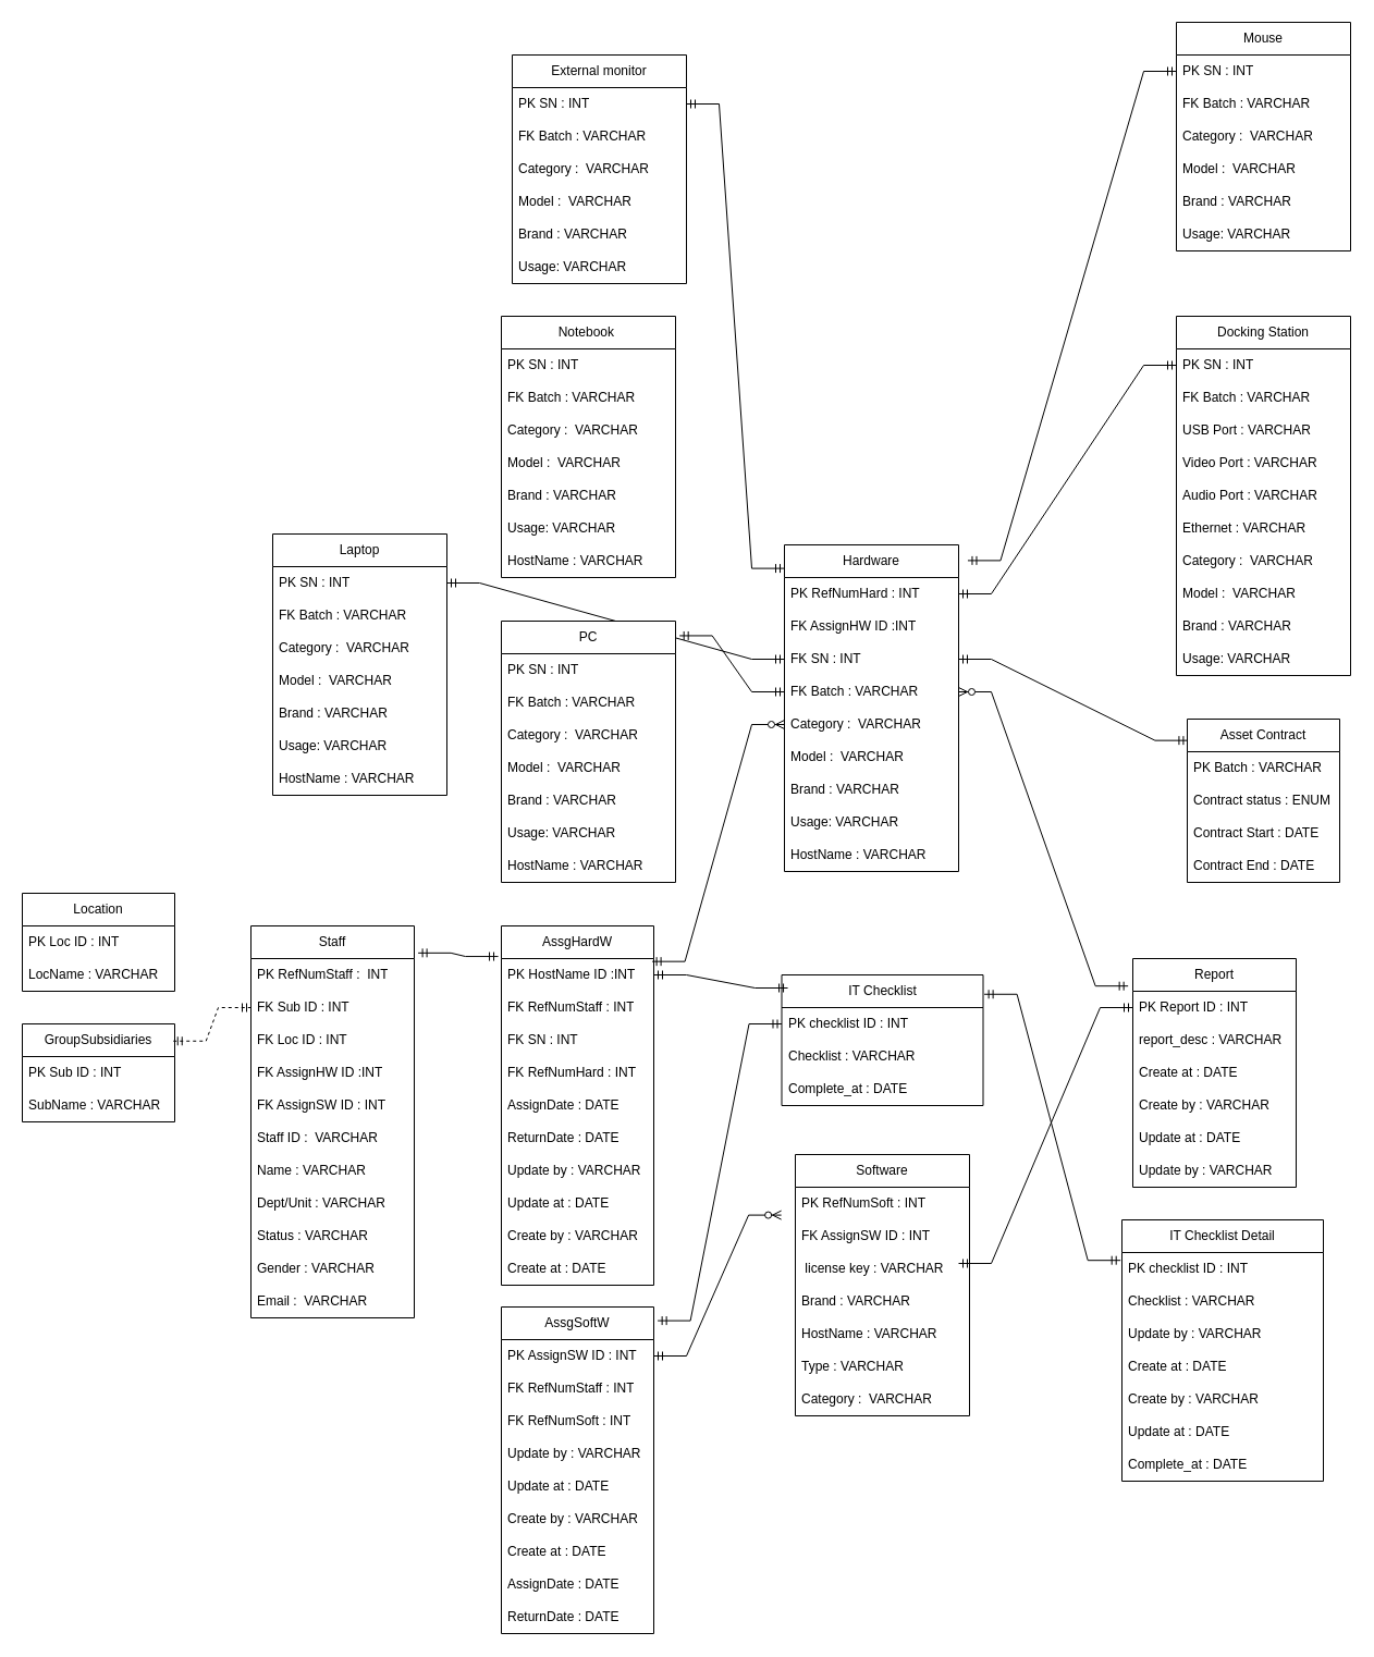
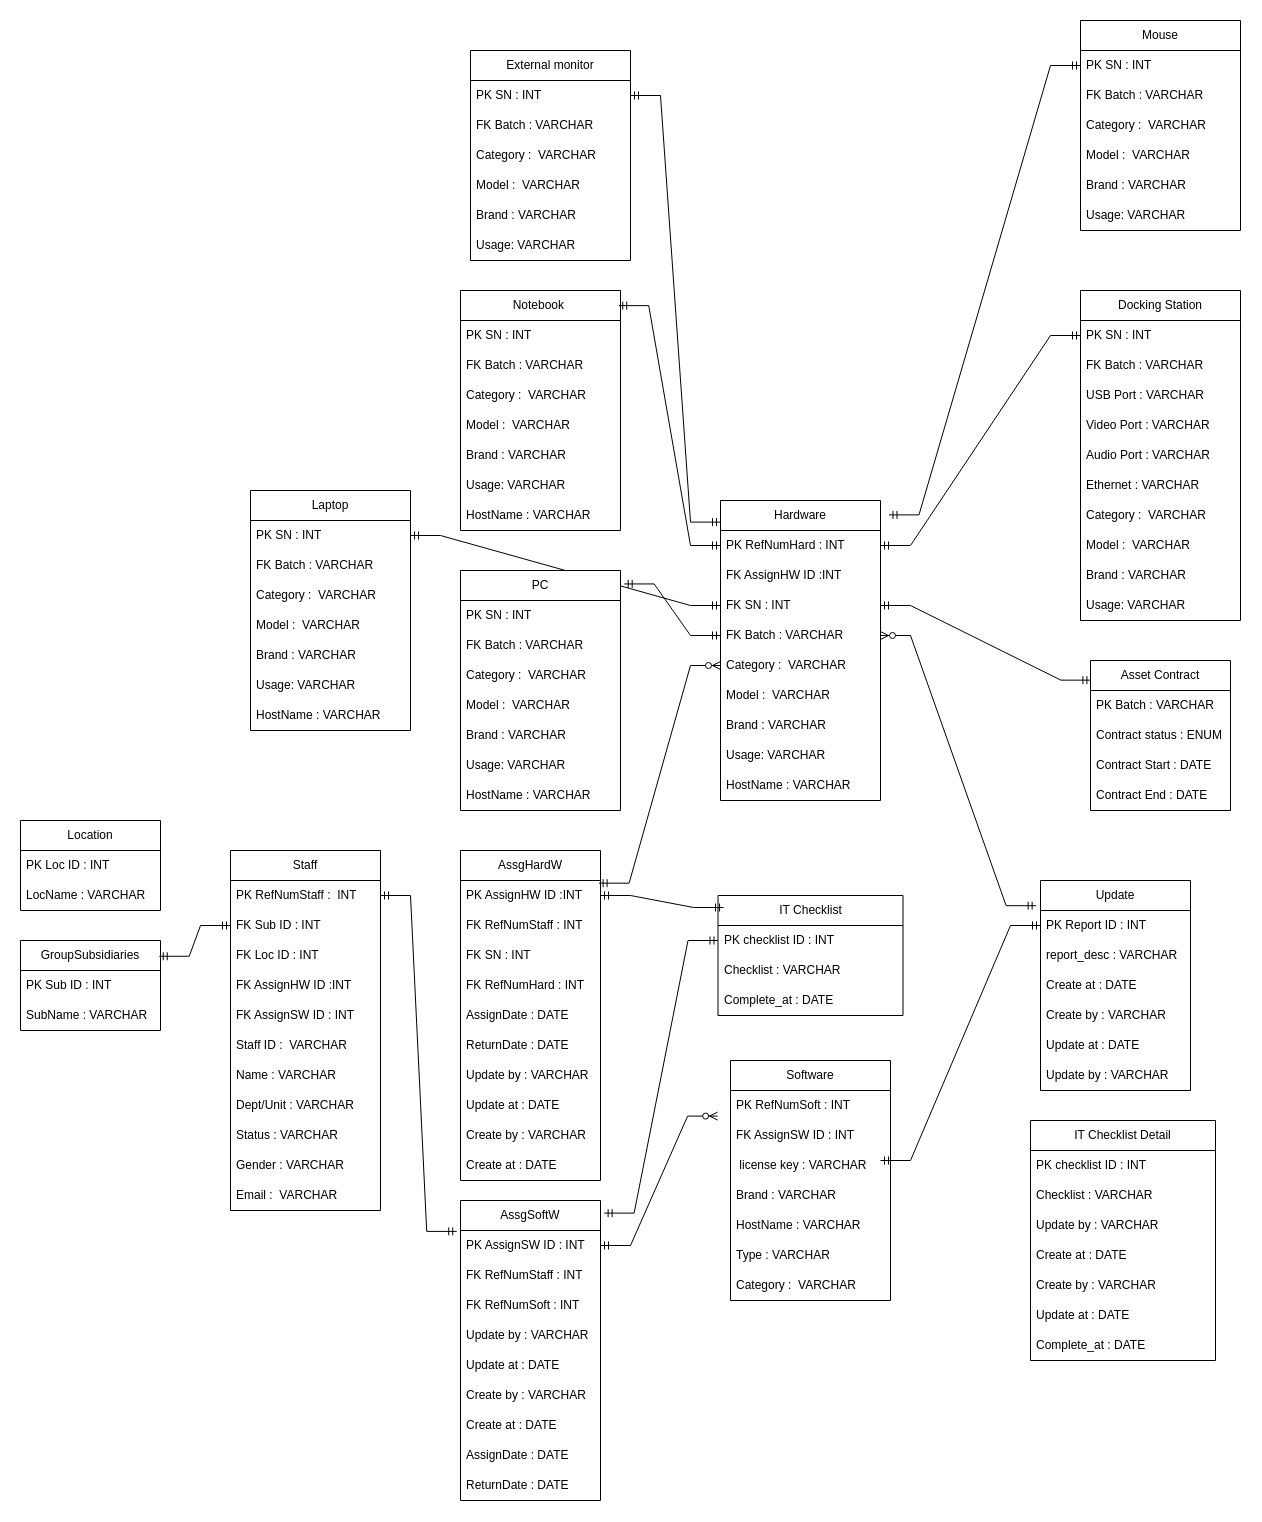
+ <mxCell id="141" value="" style="edgeStyle=entityRelationEdgeStyle;fontSize=12;html=1;endArrow=ERmandOne;startArrow=ERmandOne;rounded=0;exitX=0.989;exitY=0.063;exitDx=0;exitDy=0;exitPerimeter=0;entryX=0;entryY=0.5;entryDx=0;entryDy=0;" edge="1" parent="1" source="124" target="15"><mxGeometry width="100" height="100" relative="1" as="geometry"><mxPoint x="730" y="420" as="sourcePoint" /><mxPoint x="830" y="320" as="targetPoint" /></mxGeometry></mxCell>
- <mxCell id="65" value="" style="edgeStyle=entityRelationEdgeStyle;fontSize=12;html=1;endArrow=ERmandOne;startArrow=ERmandOne;rounded=0;entryX=-0.021;entryY=0.085;entryDx=0;entryDy=0;entryPerimeter=0;exitX=1.024;exitY=0.069;exitDx=0;exitDy=0;exitPerimeter=0;" edge="1" parent="1" source="2" target="24"><mxGeometry width="100" height="100" relative="1" as="geometry"><mxPoint x="100" y="940" as="sourcePoint" /><mxPoint x="560" y="940" as="targetPoint" /></mxGeometry></mxCell>
- <mxCell id="25" value="PK HostName ID :INT" style="text;strokeColor=none;fillColor=none;align=left;verticalAlign=middle;spacingLeft=4;spacingRight=4;overflow=hidden;points=[[0,0.5],[1,0.5]];portConstraint=eastwest;rotatable=0;whiteSpace=wrap;html=1;" vertex="1" parent="24"><mxGeometry y="30" width="140" height="30" as="geometry" /></mxCell>
+ <mxCell id="25" value="PK AssignHW ID :INT" style="text;strokeColor=none;fillColor=none;align=left;verticalAlign=middle;spacingLeft=4;spacingRight=4;overflow=hidden;points=[[0,0.5],[1,0.5]];portConstraint=eastwest;rotatable=0;whiteSpace=wrap;html=1;" vertex="1" parent="24"><mxGeometry y="30" width="140" height="30" as="geometry" /></mxCell>
- <mxCell id="42" value="Report" style="swimlane;fontStyle=0;childLayout=stackLayout;horizontal=1;startSize=30;horizontalStack=0;resizeParent=1;resizeParentMax=0;resizeLast=0;collapsible=1;marginBottom=0;whiteSpace=wrap;html=1;" vertex="1" parent="1"><mxGeometry x="1040" y="880" width="150" height="210" as="geometry" /></mxCell>
+ <mxCell id="42" value="Update" style="swimlane;fontStyle=0;childLayout=stackLayout;horizontal=1;startSize=30;horizontalStack=0;resizeParent=1;resizeParentMax=0;resizeLast=0;collapsible=1;marginBottom=0;whiteSpace=wrap;html=1;" vertex="1" parent="1"><mxGeometry x="1040" y="880" width="150" height="210" as="geometry" /></mxCell>
- <mxCell id="123" value="" style="edgeStyle=entityRelationEdgeStyle;fontSize=12;html=1;endArrow=ERmandOne;startArrow=ERmandOne;rounded=0;exitX=0.991;exitY=0.175;exitDx=0;exitDy=0;exitPerimeter=0;entryX=0;entryY=0.5;entryDx=0;entryDy=0;dashed=1;" edge="1" parent="1" source="120" target="4"><mxGeometry width="100" height="100" relative="1" as="geometry"><mxPoint x="370" y="960" as="sourcePoint" /><mxPoint x="470" y="860" as="targetPoint" /></mxGeometry></mxCell>
+ <mxCell id="123" value="" style="edgeStyle=entityRelationEdgeStyle;fontSize=12;html=1;endArrow=ERmandOne;startArrow=ERmandOne;rounded=0;exitX=0.991;exitY=0.175;exitDx=0;exitDy=0;exitPerimeter=0;entryX=0;entryY=0.5;entryDx=0;entryDy=0;" edge="1" parent="1" source="120" target="4"><mxGeometry width="100" height="100" relative="1" as="geometry"><mxPoint x="370" y="960" as="sourcePoint" /><mxPoint x="470" y="860" as="targetPoint" /></mxGeometry></mxCell>
- <mxCell id="115" value="" style="edgeStyle=entityRelationEdgeStyle;fontSize=12;html=1;endArrow=ERmandOne;startArrow=ERmandOne;rounded=0;exitX=1.006;exitY=0.148;exitDx=0;exitDy=0;exitPerimeter=0;entryX=-0.007;entryY=0.155;entryDx=0;entryDy=0;entryPerimeter=0;" edge="1" parent="1" source="38" target="81"><mxGeometry width="100" height="100" relative="1" as="geometry"><mxPoint x="870" y="1200" as="sourcePoint" /><mxPoint x="970" y="1100" as="targetPoint" /></mxGeometry></mxCell>
+ <mxCell id="76" value="" style="edgeStyle=entityRelationEdgeStyle;fontSize=12;html=1;endArrow=ERmandOne;startArrow=ERmandOne;rounded=0;entryX=-0.027;entryY=0.103;entryDx=0;entryDy=0;entryPerimeter=0;exitX=1;exitY=0.5;exitDx=0;exitDy=0;" edge="1" parent="1" source="3" target="66"><mxGeometry width="100" height="100" relative="1" as="geometry"><mxPoint x="410" y="1084" as="sourcePoint" /><mxPoint x="503" as="targetPoint" y="920" /></mxGeometry></mxCell>
